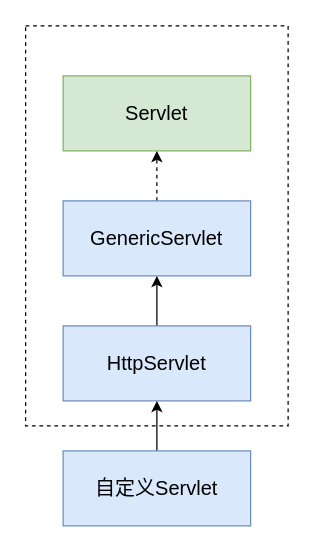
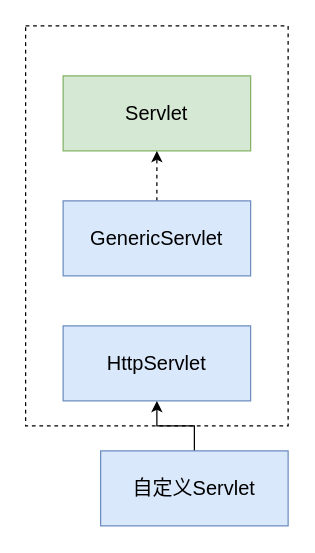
- <mxCell id="6" style="edgeStyle=orthogonalEdgeStyle;rounded=0;orthogonalLoop=1;jettySize=auto;html=1;exitX=0.5;exitY=0;exitDx=0;exitDy=0;entryX=0.5;entryY=1;entryDx=0;entryDy=0;fontSize=16;" edge="1" parent="1" source="7" target="5"><mxGeometry relative="1" as="geometry" /></mxCell>
- <mxCell id="9" value="自定义Servlet" style="rounded=0;whiteSpace=wrap;html=1;fontSize=16;fillColor=#dae8fc;strokeColor=#6c8ebf;" vertex="1" parent="1"><mxGeometry x="50" y="360" width="150" height="60" as="geometry" /></mxCell>
+ <mxCell id="9" value="自定义Servlet" style="rounded=0;whiteSpace=wrap;html=1;fontSize=16;fillColor=#dae8fc;strokeColor=#6c8ebf;" vertex="1" parent="1"><mxGeometry x="80" y="360" width="150" height="60" as="geometry" /></mxCell>
